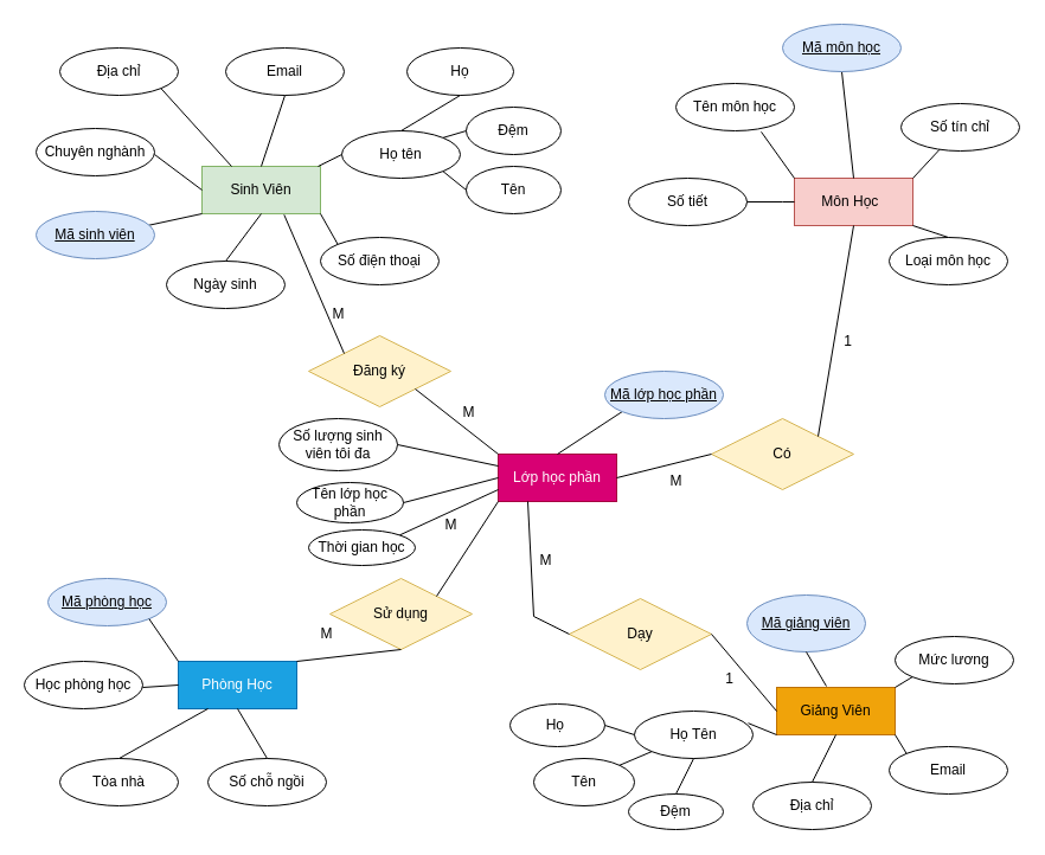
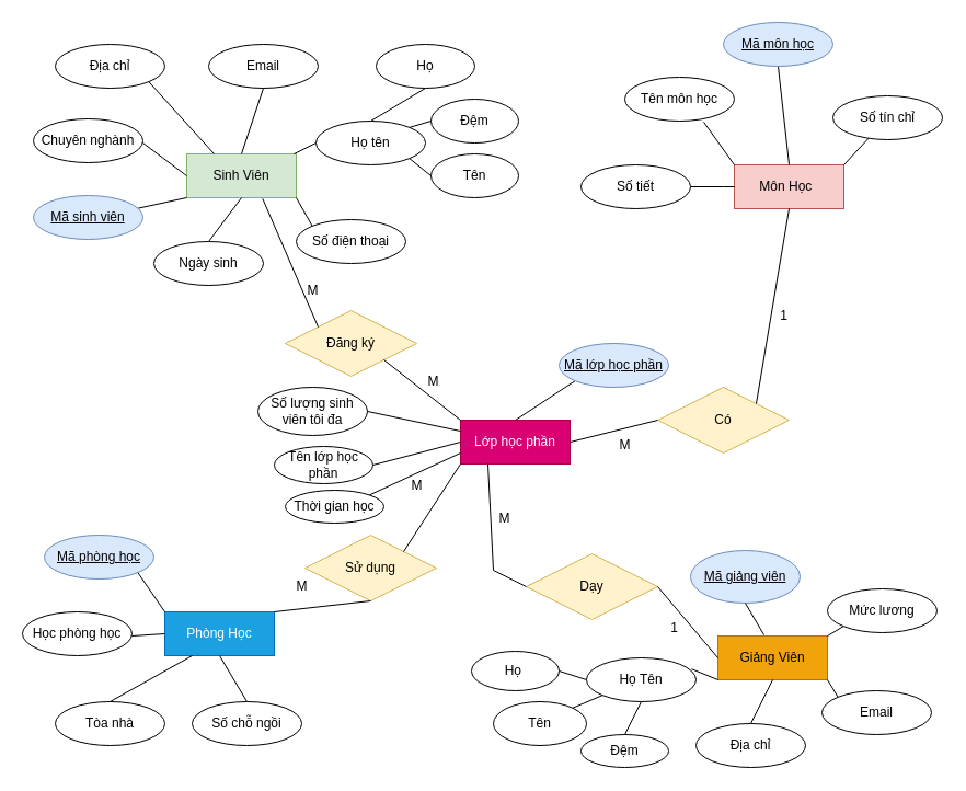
- <mxCell id="51" value="" style="endArrow=none;html=1;rounded=0;entryX=0.5;entryY=0;entryDx=0;entryDy=0;exitX=1;exitY=1;exitDx=0;exitDy=0;" edge="1" parent="1" source="4" target="27"><mxGeometry relative="1" as="geometry"><mxPoint x="370" y="220" as="sourcePoint" /><mxPoint x="530" y="220" as="targetPoint" /></mxGeometry></mxCell>
- <mxCell id="27" value="&lt;font style=&quot;vertical-align: inherit;&quot;&gt;&lt;font style=&quot;vertical-align: inherit;&quot;&gt;&lt;font style=&quot;vertical-align: inherit;&quot;&gt;&lt;font style=&quot;vertical-align: inherit;&quot;&gt;&lt;font style=&quot;vertical-align: inherit;&quot;&gt;&lt;font style=&quot;vertical-align: inherit;&quot;&gt;&lt;font style=&quot;vertical-align: inherit;&quot;&gt;&lt;font style=&quot;vertical-align: inherit;&quot;&gt;&lt;font style=&quot;vertical-align: inherit;&quot;&gt;&lt;font style=&quot;vertical-align: inherit;&quot;&gt;&lt;font style=&quot;vertical-align: inherit;&quot;&gt;&lt;font style=&quot;vertical-align: inherit;&quot;&gt;Loại môn học&lt;/font&gt;&lt;/font&gt;&lt;/font&gt;&lt;/font&gt;&lt;/font&gt;&lt;/font&gt;&lt;/font&gt;&lt;/font&gt;&lt;/font&gt;&lt;/font&gt;&lt;/font&gt;&lt;/font&gt;" style="ellipse;whiteSpace=wrap;html=1;align=center;" parent="1" vertex="1"><mxGeometry x="750" y="200" width="100" height="40" as="geometry" /></mxCell>
